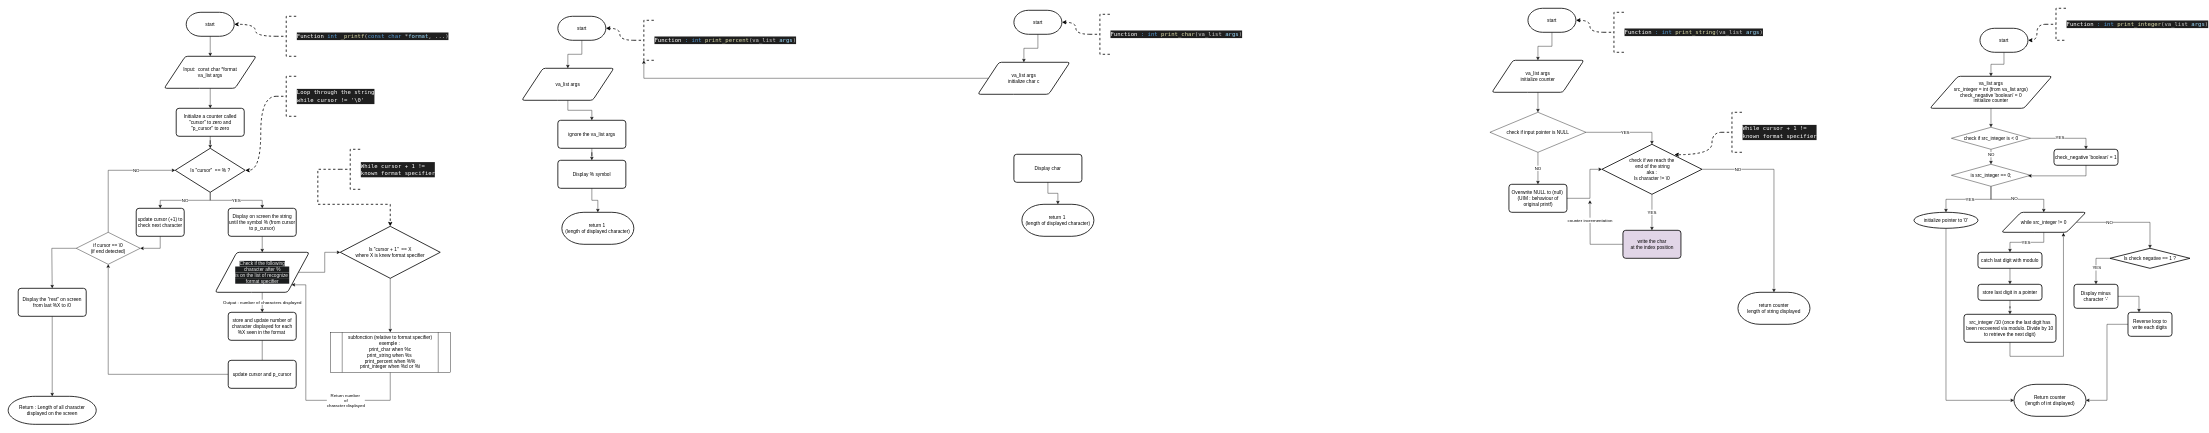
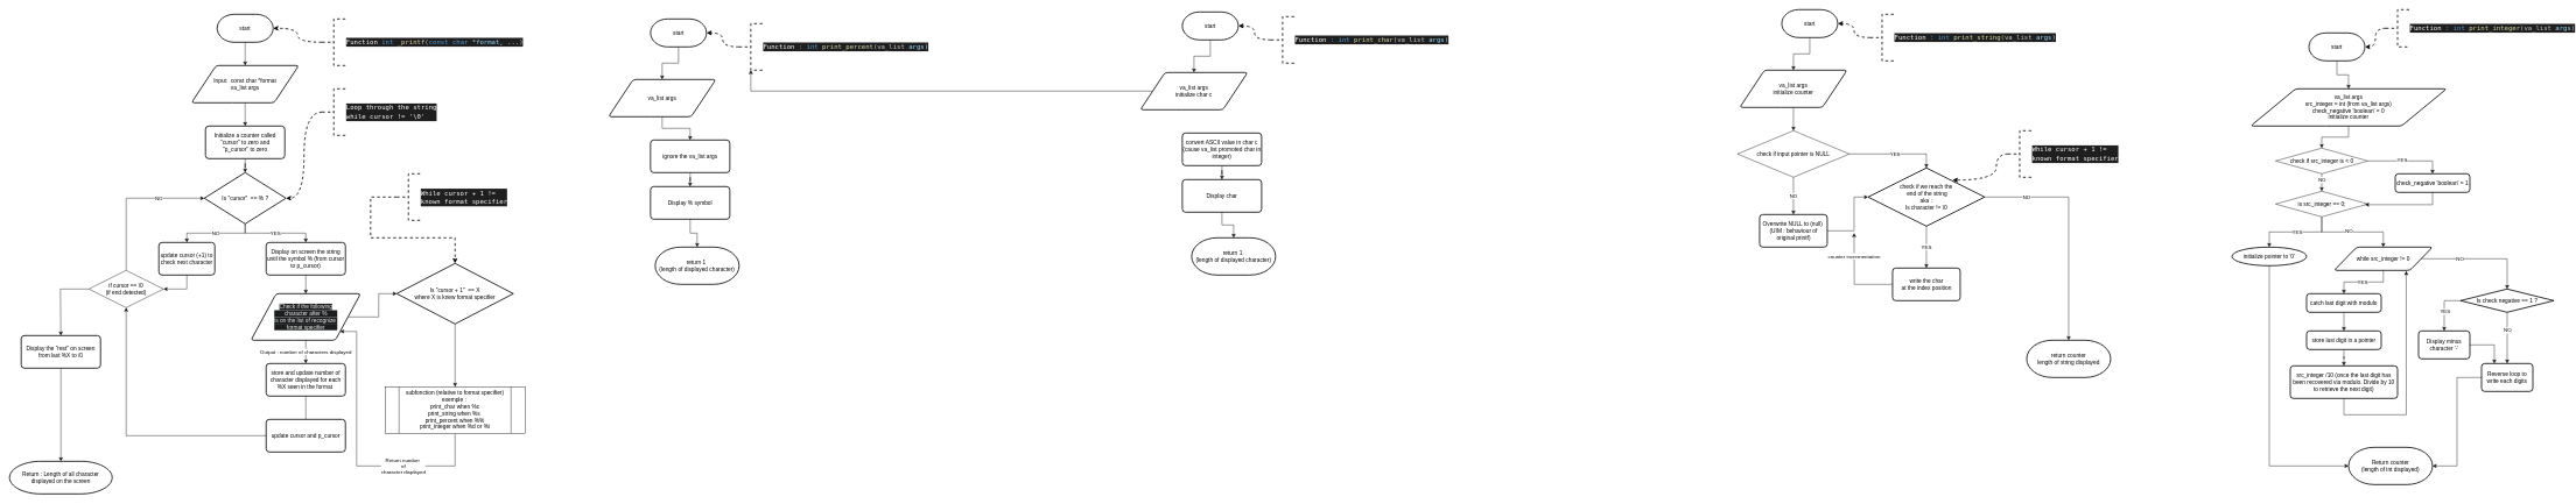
- <mxCell id="84" value="va_list args&lt;br&gt;src_integer = int (from va_list args)&lt;div&gt;check_negative 'boolean' = 0&lt;br&gt;initialize counter&lt;/div&gt;" style="shape=parallelogram;html=1;strokeWidth=2;perimeter=parallelogramPerimeter;whiteSpace=wrap;rounded=1;arcSize=12;size=0.23;" parent="1" vertex="1"><mxGeometry x="4824" y="190" width="305" height="80" as="geometry" /></mxCell>
+ <mxCell id="84" value="va_list args&lt;br&gt;src_integer = int (from va_list args)&lt;div&gt;check_negative 'boolean' = 0&lt;br&gt;initialize counter&lt;/div&gt;" style="shape=parallelogram;html=1;strokeWidth=2;perimeter=parallelogramPerimeter;whiteSpace=wrap;rounded=1;arcSize=12;size=0.23;" parent="1" vertex="1"><mxGeometry x="4824" y="190" width="420" height="80" as="geometry" /></mxCell>
+ <mxCell id="54" value="convert ASCII value in char c (cause va_list promoted char in integer)" style="rounded=1;whiteSpace=wrap;html=1;absoluteArcSize=1;arcSize=14;strokeWidth=2;" parent="1" vertex="1"><mxGeometry x="2534" y="285" width="170" height="70" as="geometry" /></mxCell>
+ <mxCell id="53" style="edgeStyle=orthogonalEdgeStyle;rounded=0;orthogonalLoop=1;jettySize=auto;html=1;entryX=0.5;entryY=0;entryDx=0;entryDy=0;" parent="1" source="54" target="55" edge="1"><mxGeometry relative="1" as="geometry" /></mxCell>
- <mxCell id="77" value="write the char &lt;br&gt;at the index position" style="rounded=1;whiteSpace=wrap;html=1;absoluteArcSize=1;arcSize=14;strokeWidth=2;fillColor=#e1d5e7;" parent="1" vertex="1"><mxGeometry x="4056.5" y="575" width="145" height="70" as="geometry" /></mxCell>
+ <mxCell id="77" value="write the char &lt;br&gt;at the index position" style="rounded=1;whiteSpace=wrap;html=1;absoluteArcSize=1;arcSize=14;strokeWidth=2;" parent="1" vertex="1"><mxGeometry x="4056.5" y="575" width="145" height="70" as="geometry" /></mxCell>
+ <mxCell id="112" style="edgeStyle=orthogonalEdgeStyle;rounded=0;orthogonalLoop=1;jettySize=auto;html=1;entryX=0.5;entryY=0;entryDx=0;entryDy=0;" parent="1" source="114" target="117" edge="1"><mxGeometry relative="1" as="geometry" /></mxCell>
+ <mxCell id="113" value="NO" style="edgeLabel;html=1;align=center;verticalAlign=middle;resizable=0;points=[];" parent="112" vertex="1" connectable="0"><mxGeometry x="-0.311" relative="1" as="geometry"><mxPoint as="offset" /></mxGeometry></mxCell>
